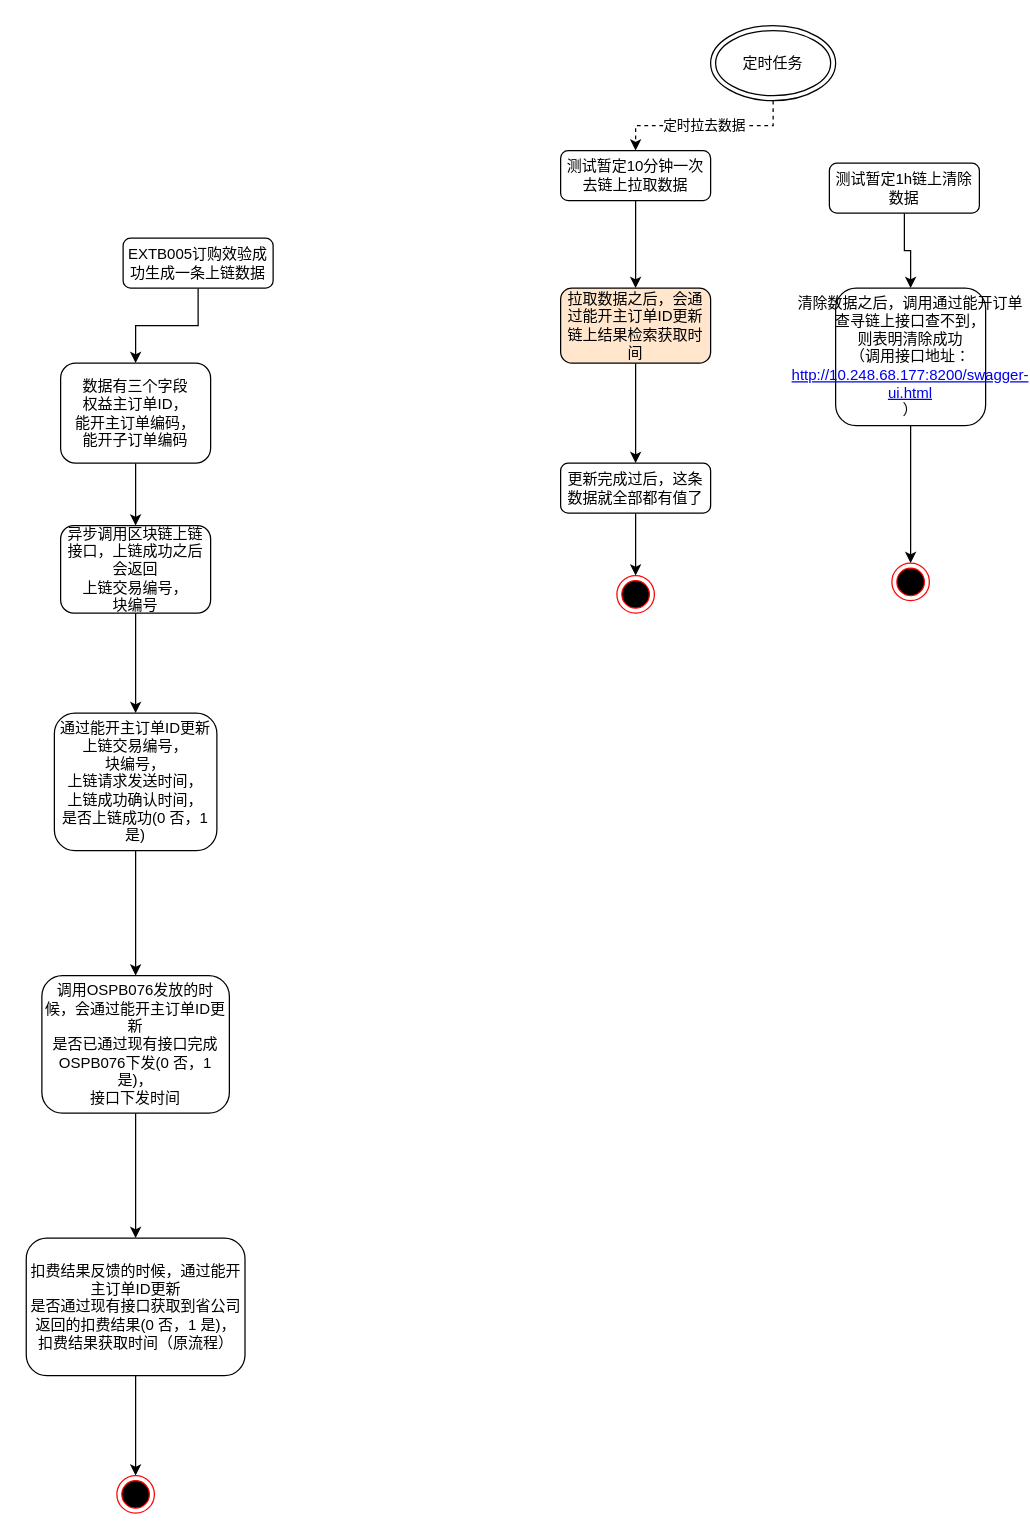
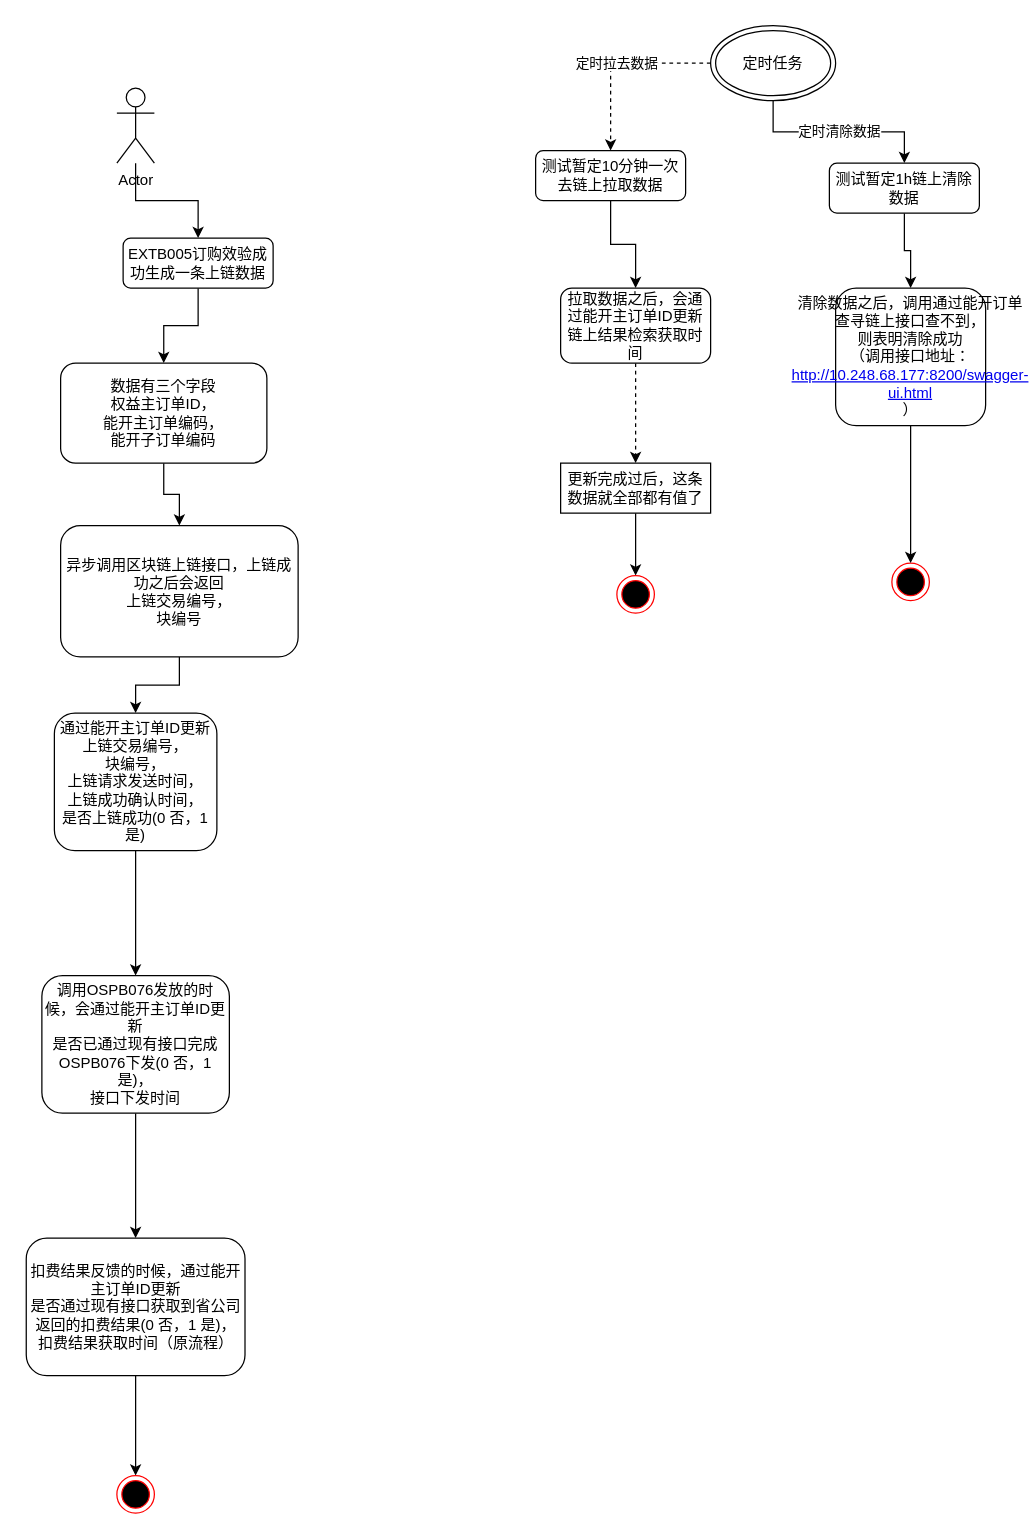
+ <mxCell id="7" value="Actor" style="shape=umlActor;verticalLabelPosition=bottom;verticalAlign=top;html=1;outlineConnect=0;" vertex="1" parent="1"><mxGeometry x="93" y="70" width="30" height="60" as="geometry" /></mxCell>
+ <mxCell id="26" value="定时清除数据" style="edgeStyle=orthogonalEdgeStyle;rounded=0;orthogonalLoop=1;jettySize=auto;html=1;" edge="1" parent="1" source="27" target="11"><mxGeometry relative="1" as="geometry" /></mxCell>
- <mxCell id="13" value="测试暂定10分钟一次&lt;br&gt;去链上拉取数据" style="rounded=1;whiteSpace=wrap;html=1;fontSize=12;glass=0;strokeWidth=1;shadow=0;" vertex="1" parent="1"><mxGeometry x="448" width="120" height="40" as="geometry" y="120" /></mxCell>
+ <mxCell id="13" value="测试暂定10分钟一次&lt;br&gt;去链上拉取数据" style="rounded=1;whiteSpace=wrap;html=1;fontSize=12;glass=0;strokeWidth=1;shadow=0;" vertex="1" parent="1"><mxGeometry x="428" y="120" width="120" height="40" as="geometry" /></mxCell>
+ <mxCell id="6" style="edgeStyle=orthogonalEdgeStyle;rounded=0;orthogonalLoop=1;jettySize=auto;html=1;" edge="1" parent="1" source="7" target="3"><mxGeometry relative="1" as="geometry" /></mxCell>
- <mxCell id="9" value="拉取数据之后，会通过能开主订单ID更新&lt;br&gt;链上结果检索获取时间" style="rounded=1;whiteSpace=wrap;html=1;fontSize=12;glass=0;strokeWidth=1;shadow=0;fillColor=#ffe6cc;" vertex="1" parent="1"><mxGeometry x="448" y="230" width="120" height="60" as="geometry" /></mxCell>
+ <mxCell id="9" value="拉取数据之后，会通过能开主订单ID更新&lt;br&gt;链上结果检索获取时间" style="rounded=1;whiteSpace=wrap;html=1;fontSize=12;glass=0;strokeWidth=1;shadow=0;" vertex="1" parent="1"><mxGeometry x="448" y="230" width="120" height="60" as="geometry" /></mxCell>
- <mxCell id="8" style="edgeStyle=orthogonalEdgeStyle;rounded=0;orthogonalLoop=1;jettySize=auto;html=1;" edge="1" parent="1" source="9" target="5"><mxGeometry relative="1" as="geometry" /></mxCell>
+ <mxCell id="8" style="edgeStyle=orthogonalEdgeStyle;rounded=0;orthogonalLoop=1;jettySize=auto;html=1;dashed=1;" edge="1" parent="1" source="9" target="5"><mxGeometry relative="1" as="geometry" /></mxCell>
- <mxCell id="21" value="数据有三个字段&lt;br&gt;权益主订单ID，&lt;br&gt;能开主订单编码，&lt;br&gt;能开子订单编码" style="rounded=1;whiteSpace=wrap;html=1;fontSize=12;glass=0;strokeWidth=1;shadow=0;" vertex="1" parent="1"><mxGeometry x="48" y="290" width="120" height="80" as="geometry" /></mxCell>
+ <mxCell id="21" value="数据有三个字段&lt;br&gt;权益主订单ID，&lt;br&gt;能开主订单编码，&lt;br&gt;能开子订单编码" style="rounded=1;whiteSpace=wrap;html=1;fontSize=12;glass=0;strokeWidth=1;shadow=0;" vertex="1" parent="1"><mxGeometry x="48" y="290" width="165" height="80" as="geometry" /></mxCell>
- <mxCell id="5" value="更新完成过后，这条数据就全部都有值了" style="rounded=1;whiteSpace=wrap;html=1;fontSize=12;glass=0;strokeWidth=1;shadow=0;" parent="1" vertex="1"><mxGeometry x="448" y="370" width="120" height="40" as="geometry" /></mxCell>
+ <mxCell id="5" value="更新完成过后，这条数据就全部都有值了" style="whiteSpace=wrap;html=1;fontSize=12;glass=0;strokeWidth=1;shadow=0;rounded=0;" parent="1" vertex="1"><mxGeometry x="448" y="370" width="120" height="40" as="geometry" /></mxCell>
- <mxCell id="19" value="异步调用区块链上链接口，上链成功之后会返回&lt;br&gt;上链交易编号，&lt;br&gt;块编号" style="rounded=1;whiteSpace=wrap;html=1;fontSize=12;glass=0;strokeWidth=1;shadow=0;" vertex="1" parent="1"><mxGeometry x="48" y="420" width="120" height="70" as="geometry" /></mxCell>
+ <mxCell id="19" value="异步调用区块链上链接口，上链成功之后会返回&lt;br&gt;上链交易编号，&lt;br&gt;块编号" style="rounded=1;whiteSpace=wrap;html=1;fontSize=12;glass=0;strokeWidth=1;shadow=0;" vertex="1" parent="1"><mxGeometry x="48" y="420" width="190" height="105" as="geometry" /></mxCell>
